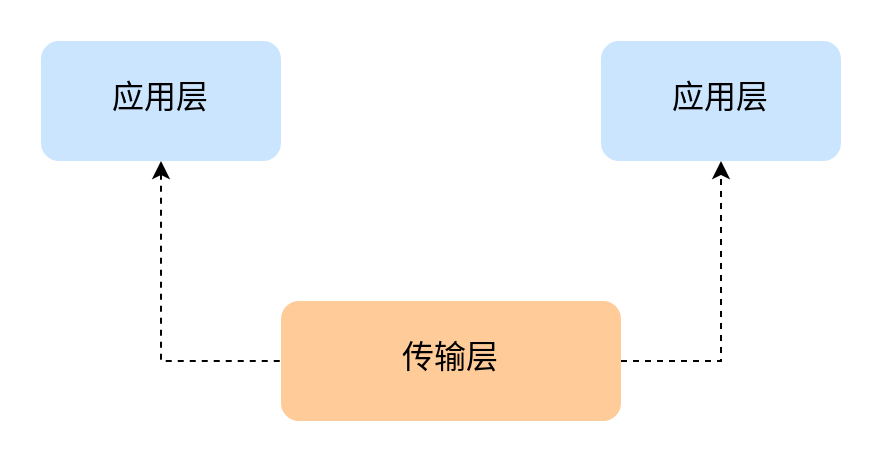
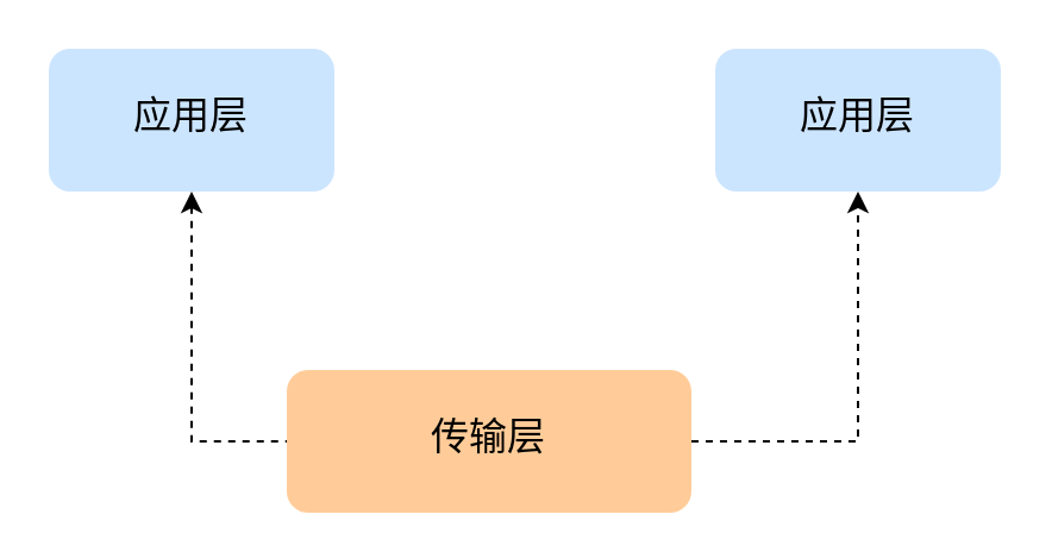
- <mxCell id="6" value="传输层" style="rounded=1;whiteSpace=wrap;html=1;fontFamily=Courier New;fontSize=16;fillColor=#ffcc99;strokeColor=none;" vertex="1" parent="1"><mxGeometry x="140" y="150" width="170" height="60" as="geometry" /></mxCell>
+ <mxCell id="6" value="传输层" style="rounded=1;whiteSpace=wrap;html=1;fontFamily=Courier New;fontSize=16;fillColor=#ffcc99;strokeColor=none;" vertex="1" parent="1"><mxGeometry x="120" y="155" width="170" height="60" as="geometry" /></mxCell>
